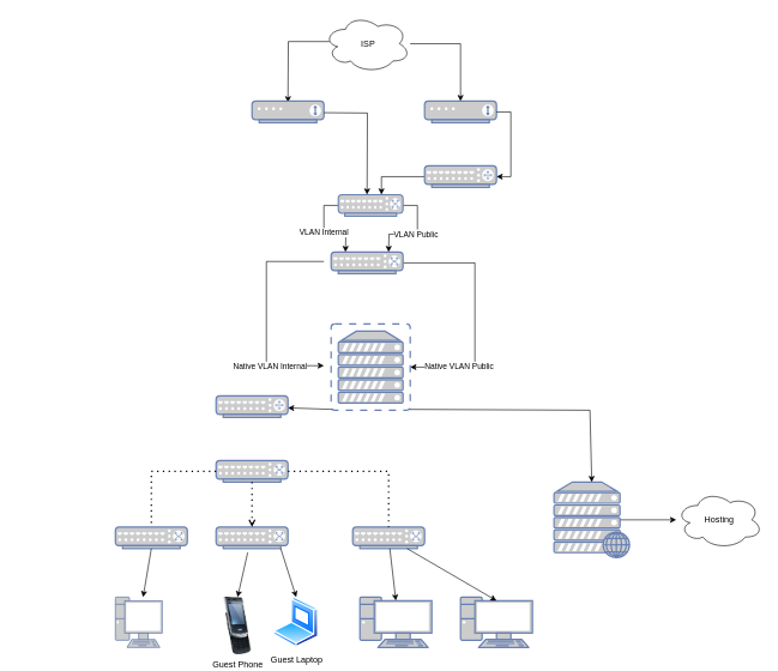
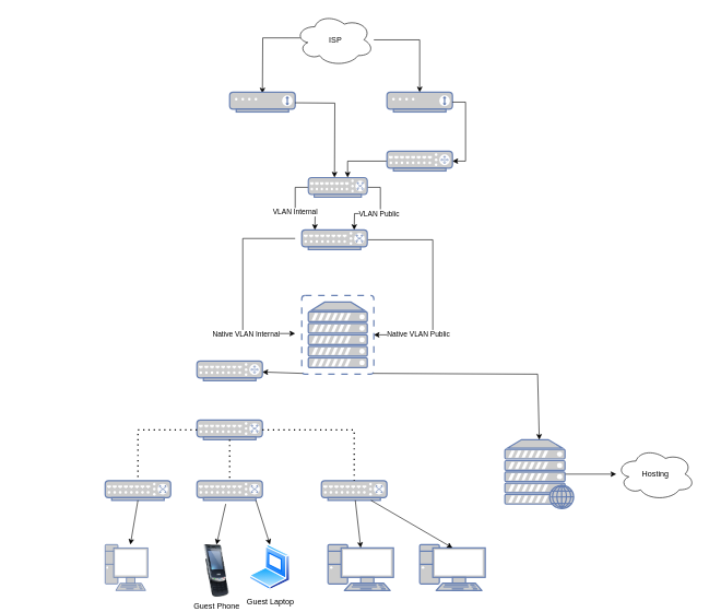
- <mxCell id="30" value="" style="endArrow=open;dashed=1;html=1;dashPattern=1 3;strokeWidth=2;rounded=0;exitX=0.5;exitY=1;exitDx=0;exitDy=0;exitPerimeter=0;entryX=0.5;entryY=0;entryDx=0;entryDy=0;entryPerimeter=0;" parent="1" source="25" target="22" edge="1"><mxGeometry width="50" height="50" relative="1" as="geometry"><mxPoint x="480" y="470" as="sourcePoint" /><mxPoint x="530" y="420" as="targetPoint" /></mxGeometry></mxCell>
+ <mxCell id="30" value="" style="endArrow=none;dashed=1;html=1;dashPattern=1 3;strokeWidth=2;rounded=0;exitX=0.5;exitY=1;exitDx=0;exitDy=0;exitPerimeter=0;entryX=0.5;entryY=0;entryDx=0;entryDy=0;entryPerimeter=0;" parent="1" source="25" target="22" edge="1"><mxGeometry width="50" height="50" relative="1" as="geometry"><mxPoint x="480" y="470" as="sourcePoint" /><mxPoint x="530" y="420" as="targetPoint" /></mxGeometry></mxCell>
